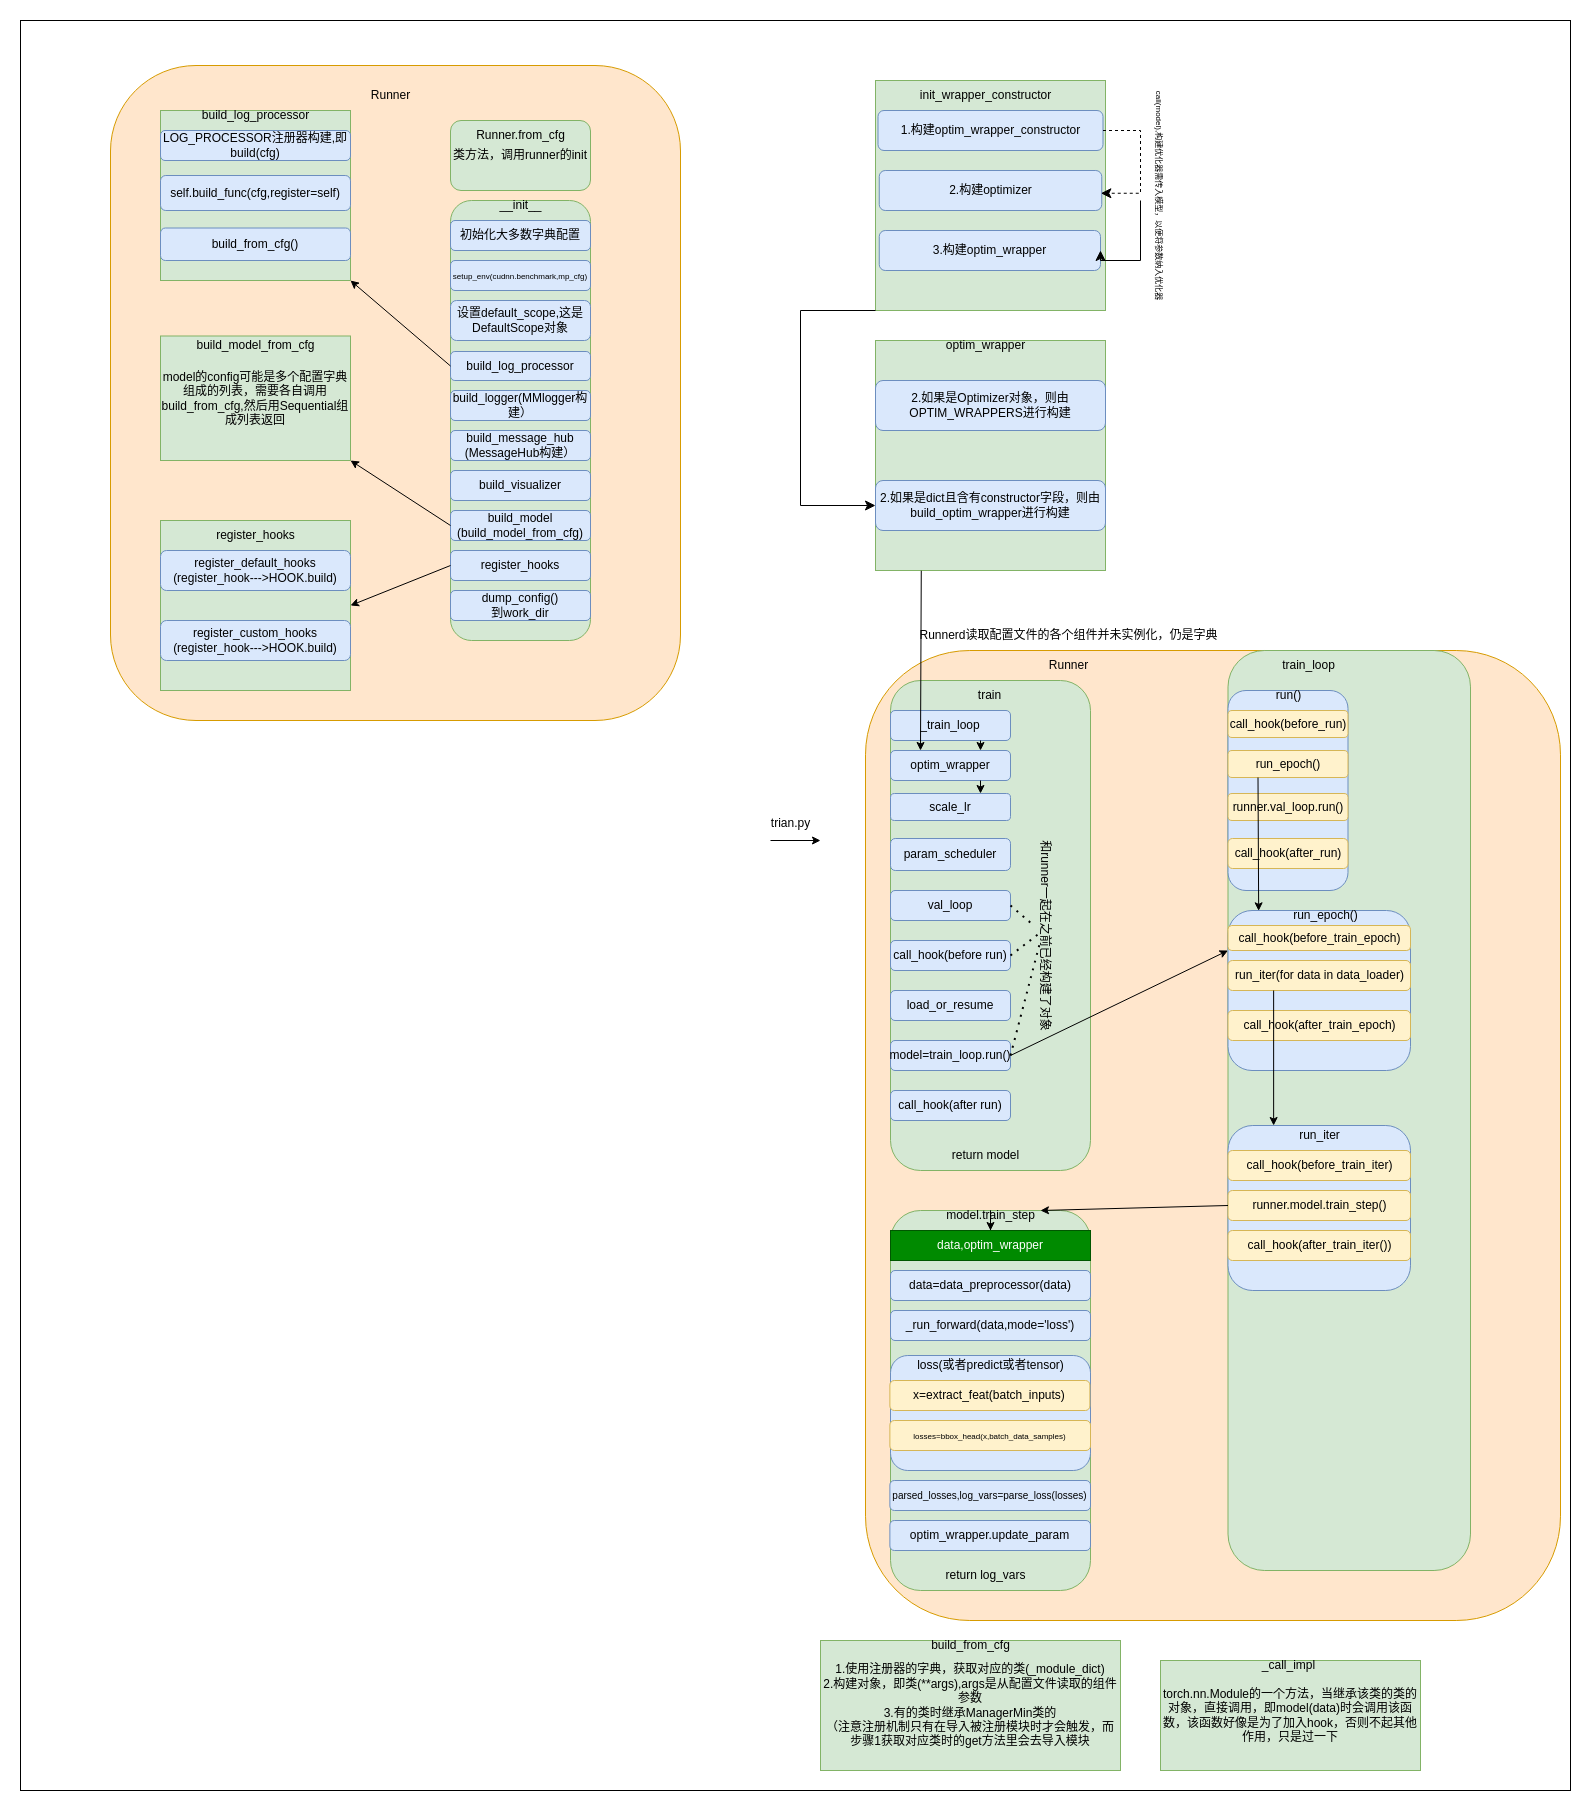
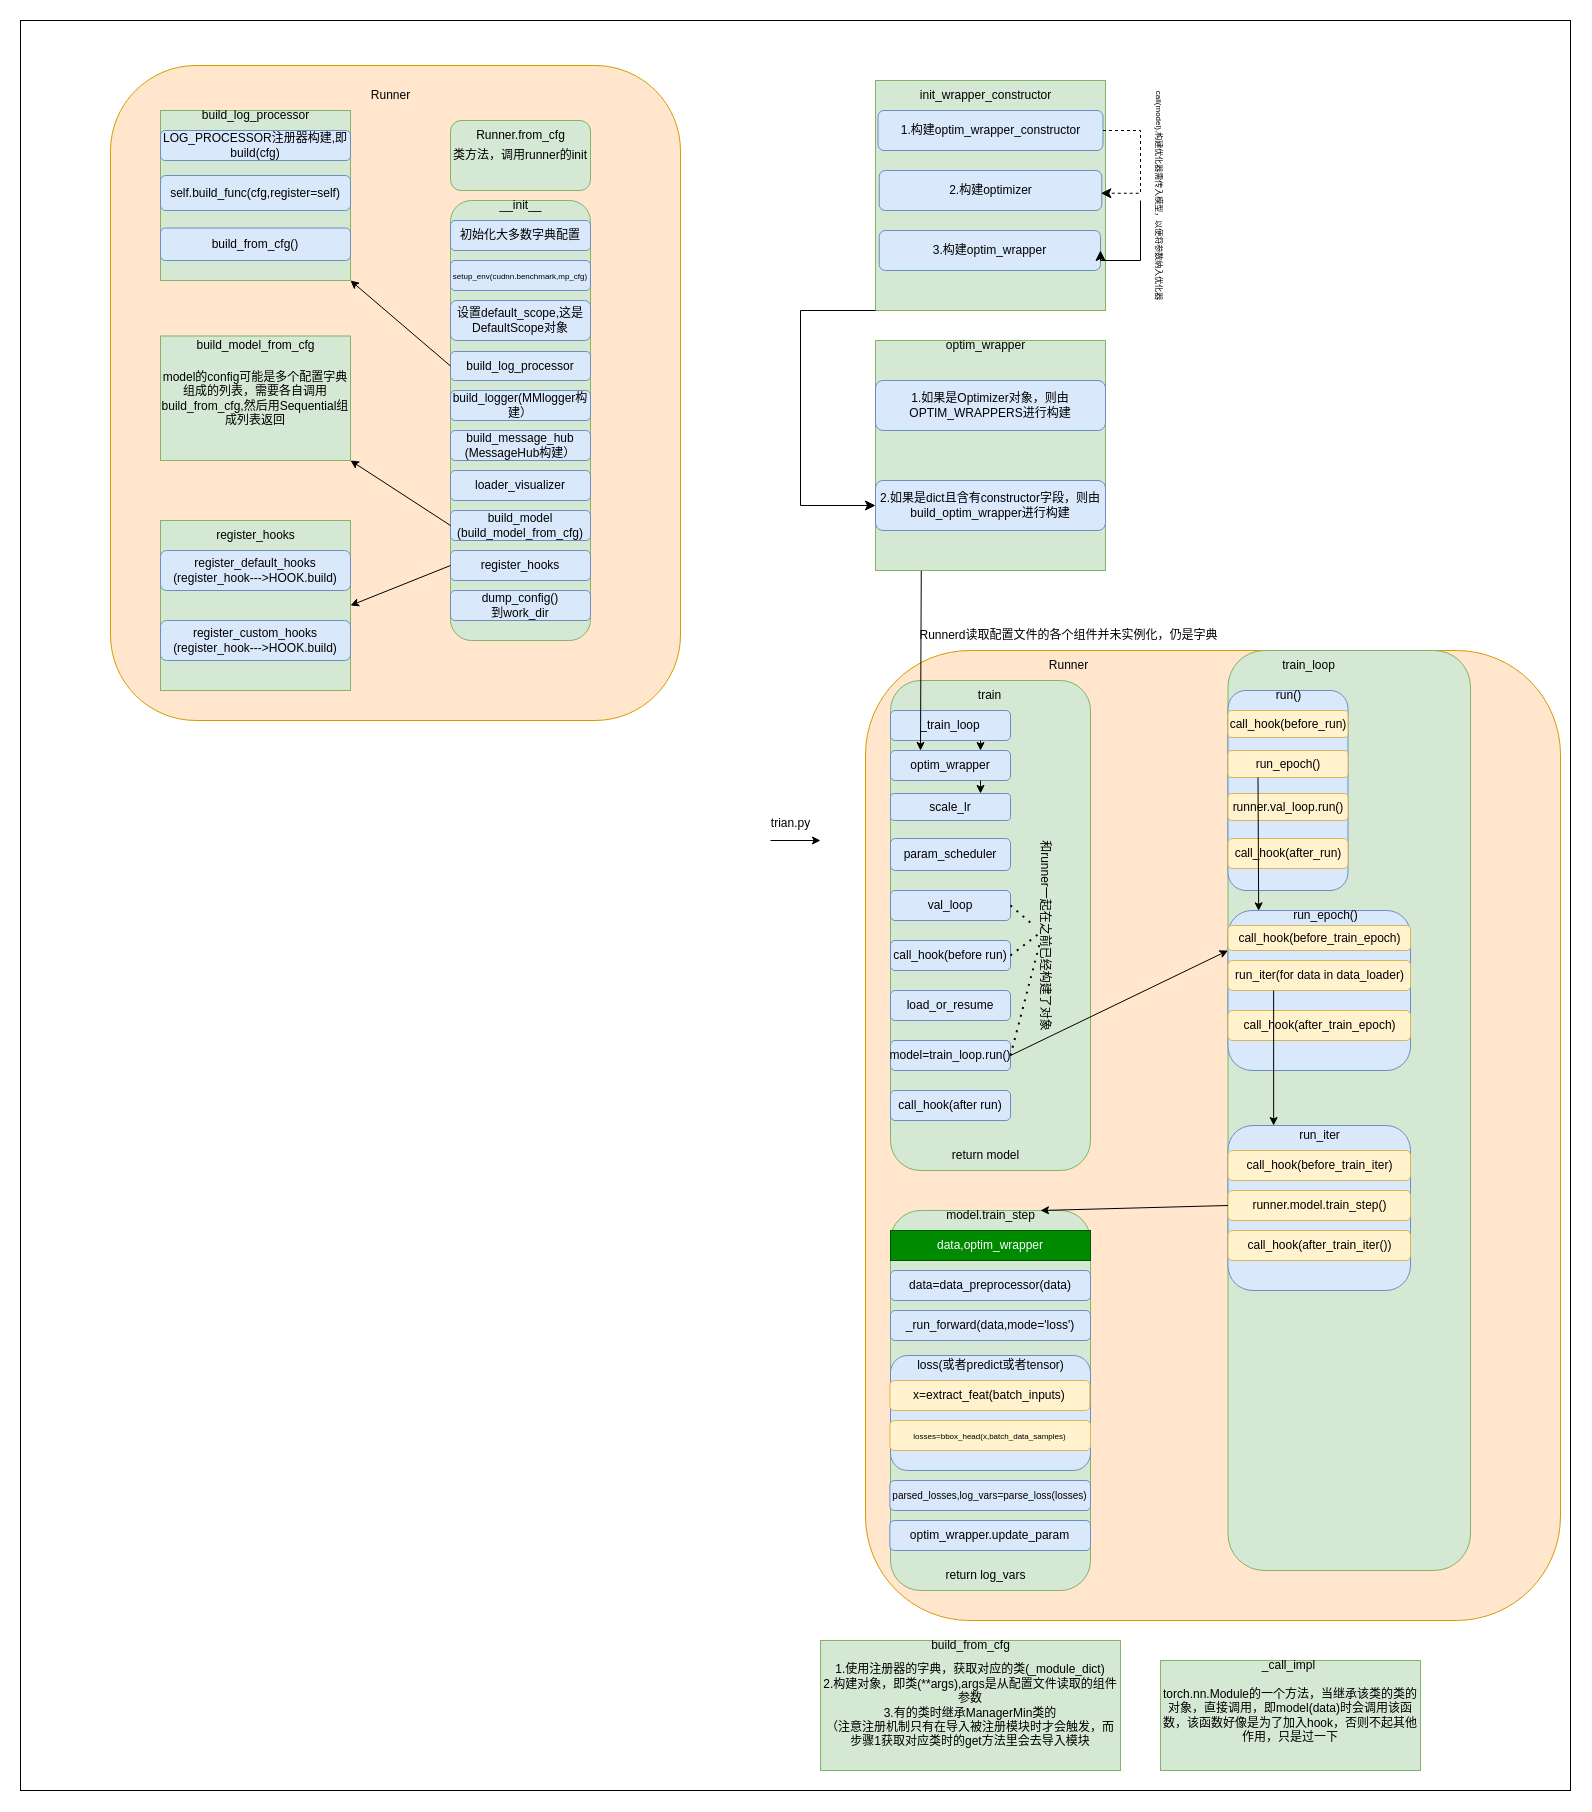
- <mxCell id="15" value="2.如果是Optimizer对象，则由OPTIM_WRAPPERS进行构建" style="rounded=1;whiteSpace=wrap;html=1;fillColor=#dae8fc;strokeColor=#6c8ebf;" parent="1" vertex="1"><mxGeometry x="875" y="380" width="230" height="50" as="geometry" /></mxCell>
+ <mxCell id="15" value="1.如果是Optimizer对象，则由OPTIM_WRAPPERS进行构建" style="rounded=1;whiteSpace=wrap;html=1;fillColor=#dae8fc;strokeColor=#6c8ebf;" parent="1" vertex="1"><mxGeometry x="875" y="380" width="230" height="50" as="geometry" /></mxCell>
- <mxCell id="96" value="build_visualizer" style="rounded=1;whiteSpace=wrap;html=1;fillColor=#dae8fc;strokeColor=#6c8ebf;" parent="1" vertex="1"><mxGeometry x="450" y="470" width="140" height="30" as="geometry" /></mxCell>
+ <mxCell id="96" value="loader_visualizer" style="rounded=1;whiteSpace=wrap;html=1;fillColor=#dae8fc;strokeColor=#6c8ebf;" parent="1" vertex="1"><mxGeometry x="450" y="470" width="140" height="30" as="geometry" /></mxCell>
- <mxCell id="62" value="" style="edgeStyle=orthogonalEdgeStyle;rounded=0;orthogonalLoop=1;jettySize=auto;html=1;" parent="1" source="63" target="64" edge="1"><mxGeometry relative="1" as="geometry" /></mxCell>
